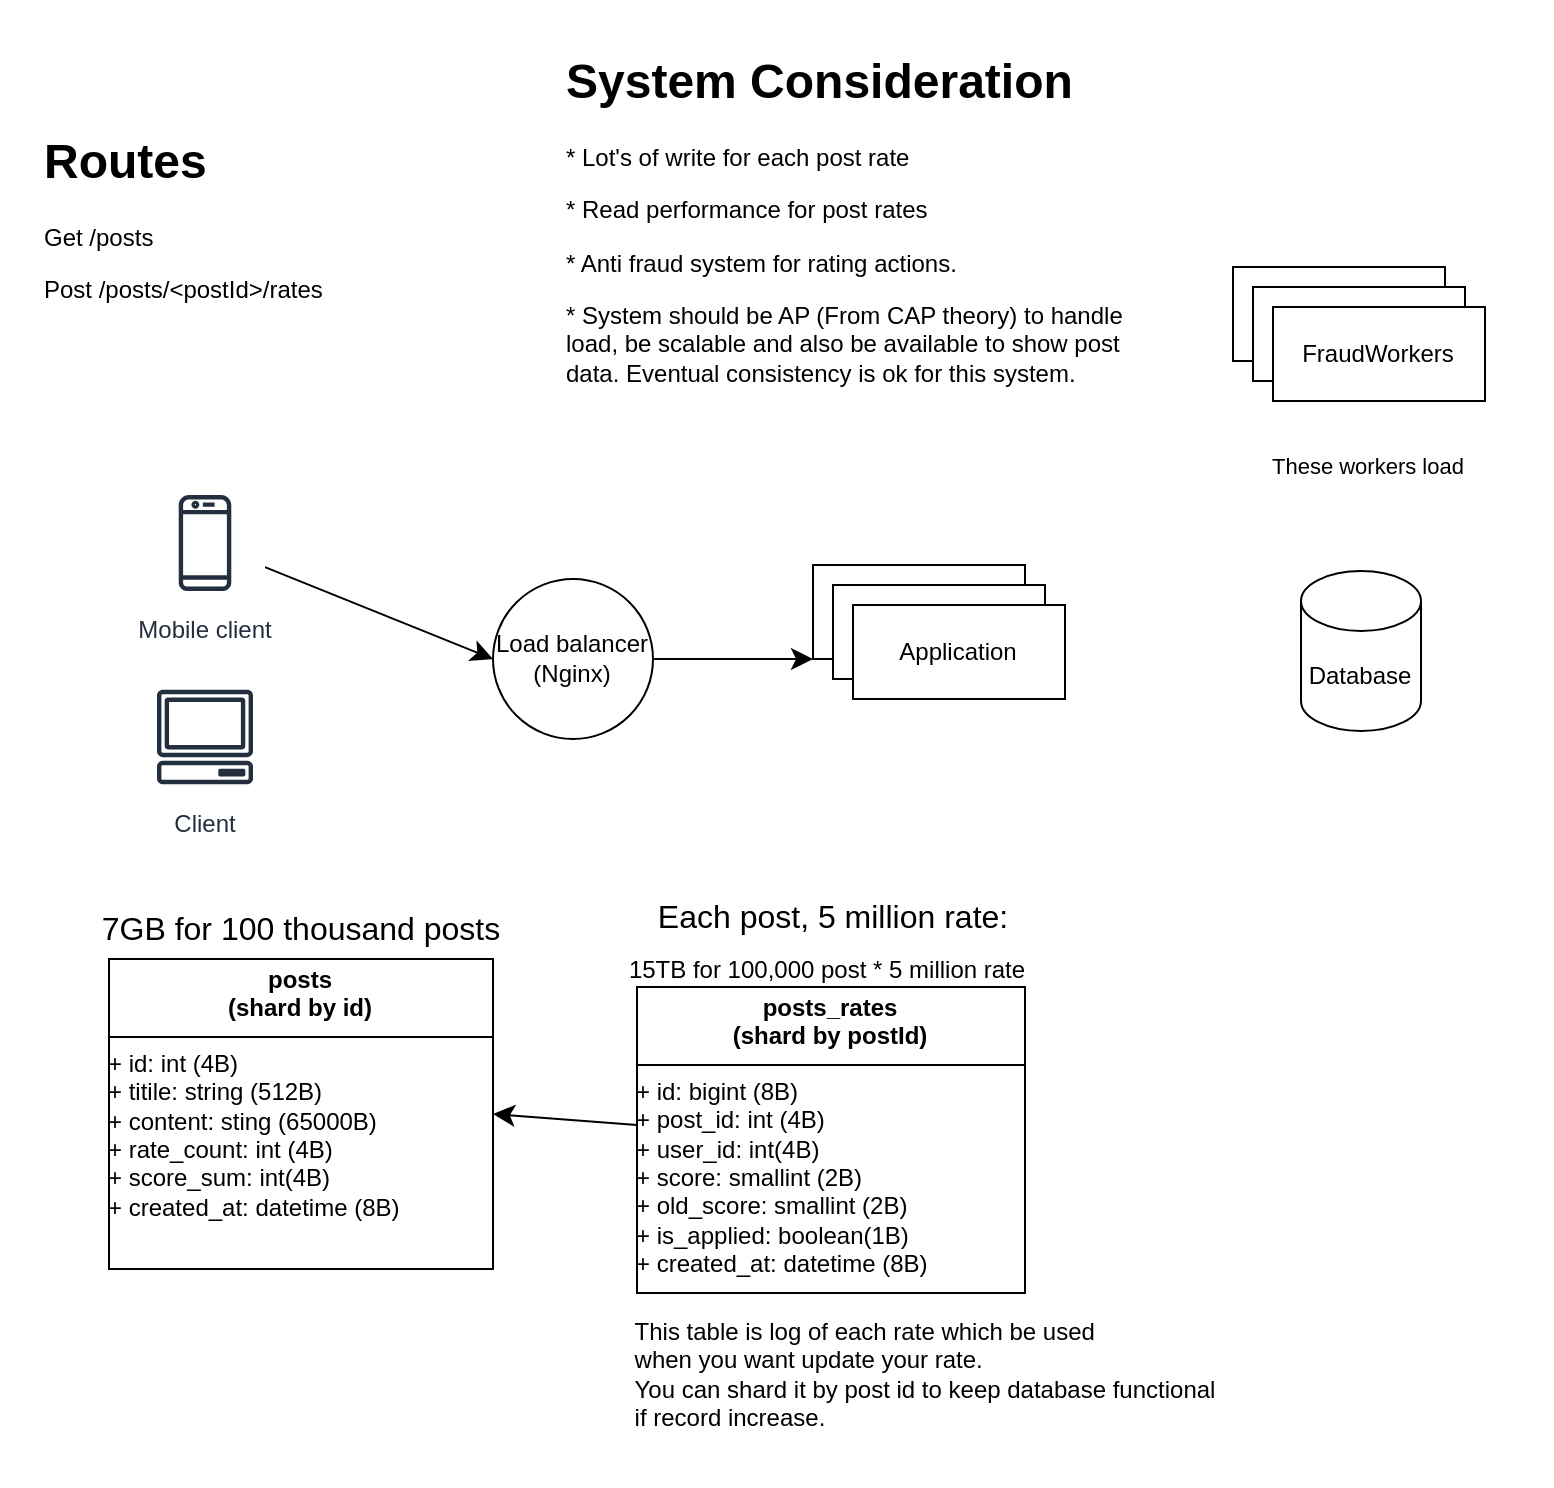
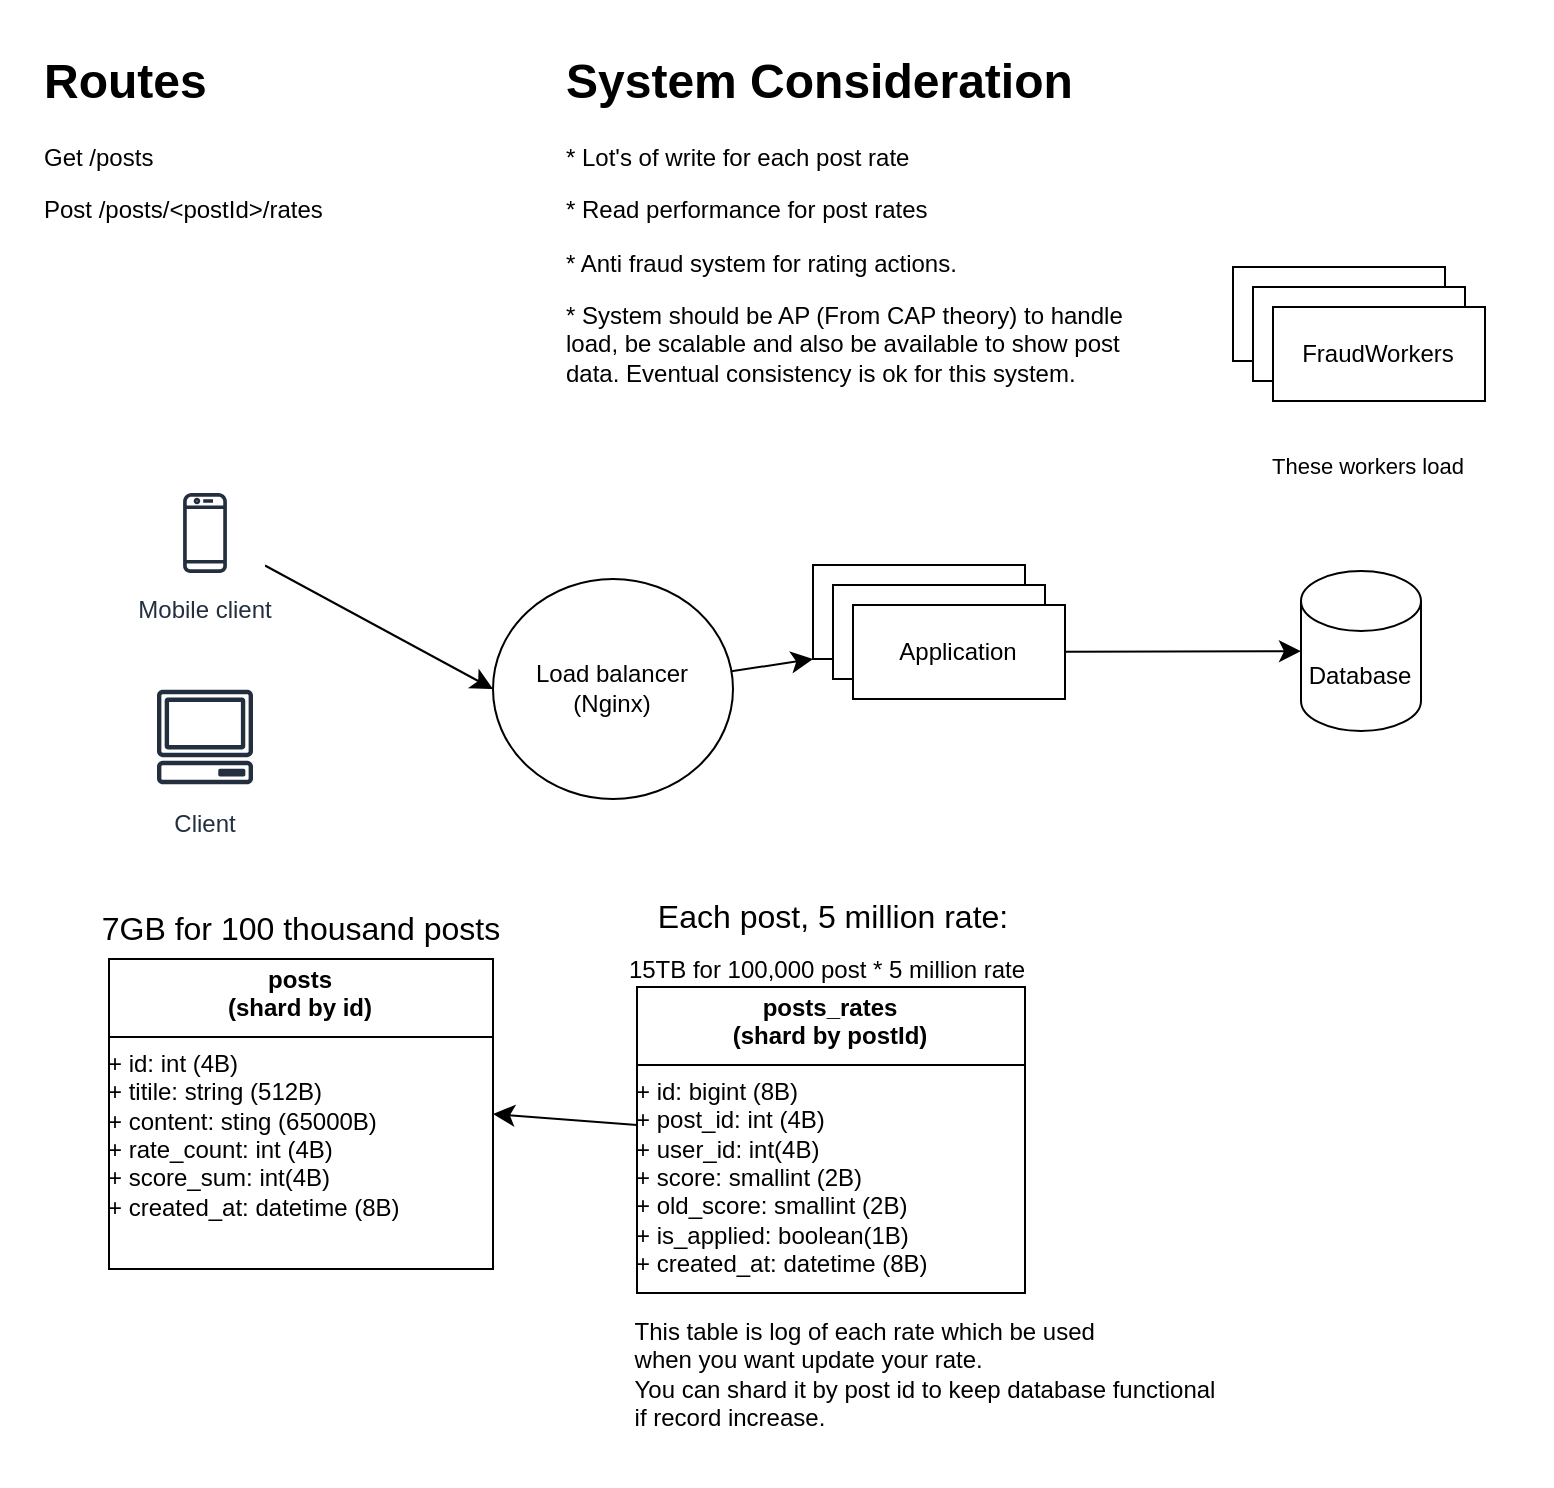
- <mxCell id="2" value="&lt;h1 style=&quot;margin-top: 0px;&quot;&gt;Routes&lt;/h1&gt;&lt;p&gt;Get /posts&lt;/p&gt;&lt;p&gt;Post /posts/&amp;lt;postId&amp;gt;/rates&lt;/p&gt;" style="text;html=1;whiteSpace=wrap;overflow=hidden;rounded=0;" parent="1" vertex="1"><mxGeometry x="20" y="60" width="180" height="120" as="geometry" /></mxCell>
+ <mxCell id="2" value="&lt;h1 style=&quot;margin-top: 0px;&quot;&gt;Routes&lt;/h1&gt;&lt;p&gt;Get /posts&lt;/p&gt;&lt;p&gt;Post /posts/&amp;lt;postId&amp;gt;/rates&lt;/p&gt;" style="text;html=1;whiteSpace=wrap;overflow=hidden;rounded=0;" parent="1" vertex="1"><mxGeometry x="20" y="20" width="180" height="120" as="geometry" /></mxCell>
- <mxCell id="4" value="Mobile client" style="sketch=0;outlineConnect=0;fontColor=#232F3E;gradientColor=none;strokeColor=#232F3E;fillColor=#ffffff;dashed=0;verticalLabelPosition=bottom;verticalAlign=top;align=center;html=1;fontSize=12;fontStyle=0;aspect=fixed;shape=mxgraph.aws4.resourceIcon;resIcon=mxgraph.aws4.mobile_client;" parent="1" vertex="1"><mxGeometry x="72" y="241" width="60" height="60" as="geometry" /></mxCell>
+ <mxCell id="4" value="Mobile client" style="sketch=0;outlineConnect=0;fontColor=#232F3E;gradientColor=none;strokeColor=#232F3E;fillColor=#ffffff;dashed=0;verticalLabelPosition=bottom;verticalAlign=top;align=center;html=1;fontSize=12;fontStyle=0;aspect=fixed;shape=mxgraph.aws4.resourceIcon;resIcon=mxgraph.aws4.mobile_client;" parent="1" vertex="1"><mxGeometry x="72" y="241" width="60" height="50" as="geometry" /></mxCell>
+ <mxCell id="14" style="edgeStyle=none;curved=1;rounded=0;orthogonalLoop=1;jettySize=auto;html=1;fontSize=12;startSize=8;endSize=8;" parent="1" source="12" target="13" edge="1"><mxGeometry relative="1" as="geometry" /></mxCell>
- <mxCell id="8" value="Load balancer&lt;br&gt;(Nginx)" style="ellipse;whiteSpace=wrap;html=1;aspect=fixed;" parent="1" vertex="1"><mxGeometry x="246" y="289" width="80" height="80" as="geometry" /></mxCell>
+ <mxCell id="8" value="Load balancer&lt;br&gt;(Nginx)" style="ellipse;whiteSpace=wrap;html=1;aspect=fixed;" parent="1" vertex="1"><mxGeometry x="246" y="289" width="120" height="110" as="geometry" /></mxCell>
